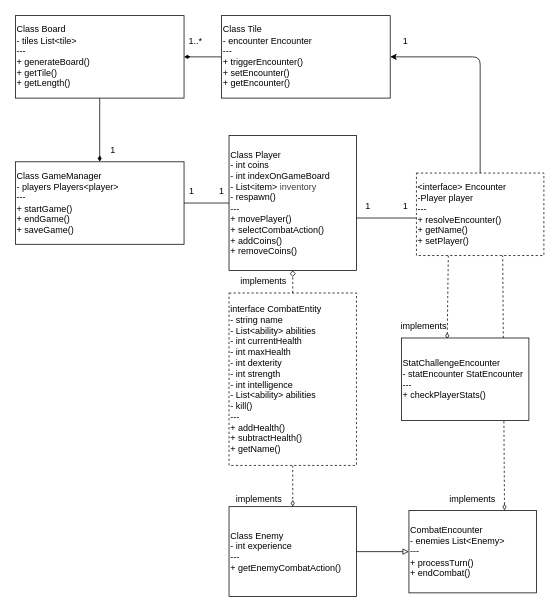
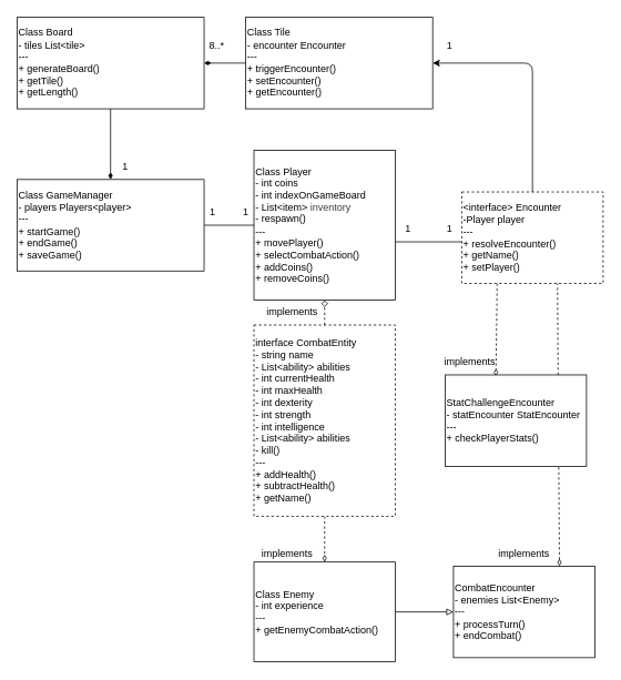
- <mxCell id="26" value="1..*" style="text;html=1;align=center;verticalAlign=middle;resizable=0;points=[];autosize=1;strokeColor=none;fillColor=none;" vertex="1" parent="1"><mxGeometry x="240" y="40" width="40" height="30" as="geometry" /></mxCell>
+ <mxCell id="26" value="8..*" style="text;html=1;align=center;verticalAlign=middle;resizable=0;points=[];autosize=1;strokeColor=none;fillColor=none;" vertex="1" parent="1"><mxGeometry x="240" y="40" width="40" height="30" as="geometry" /></mxCell>
